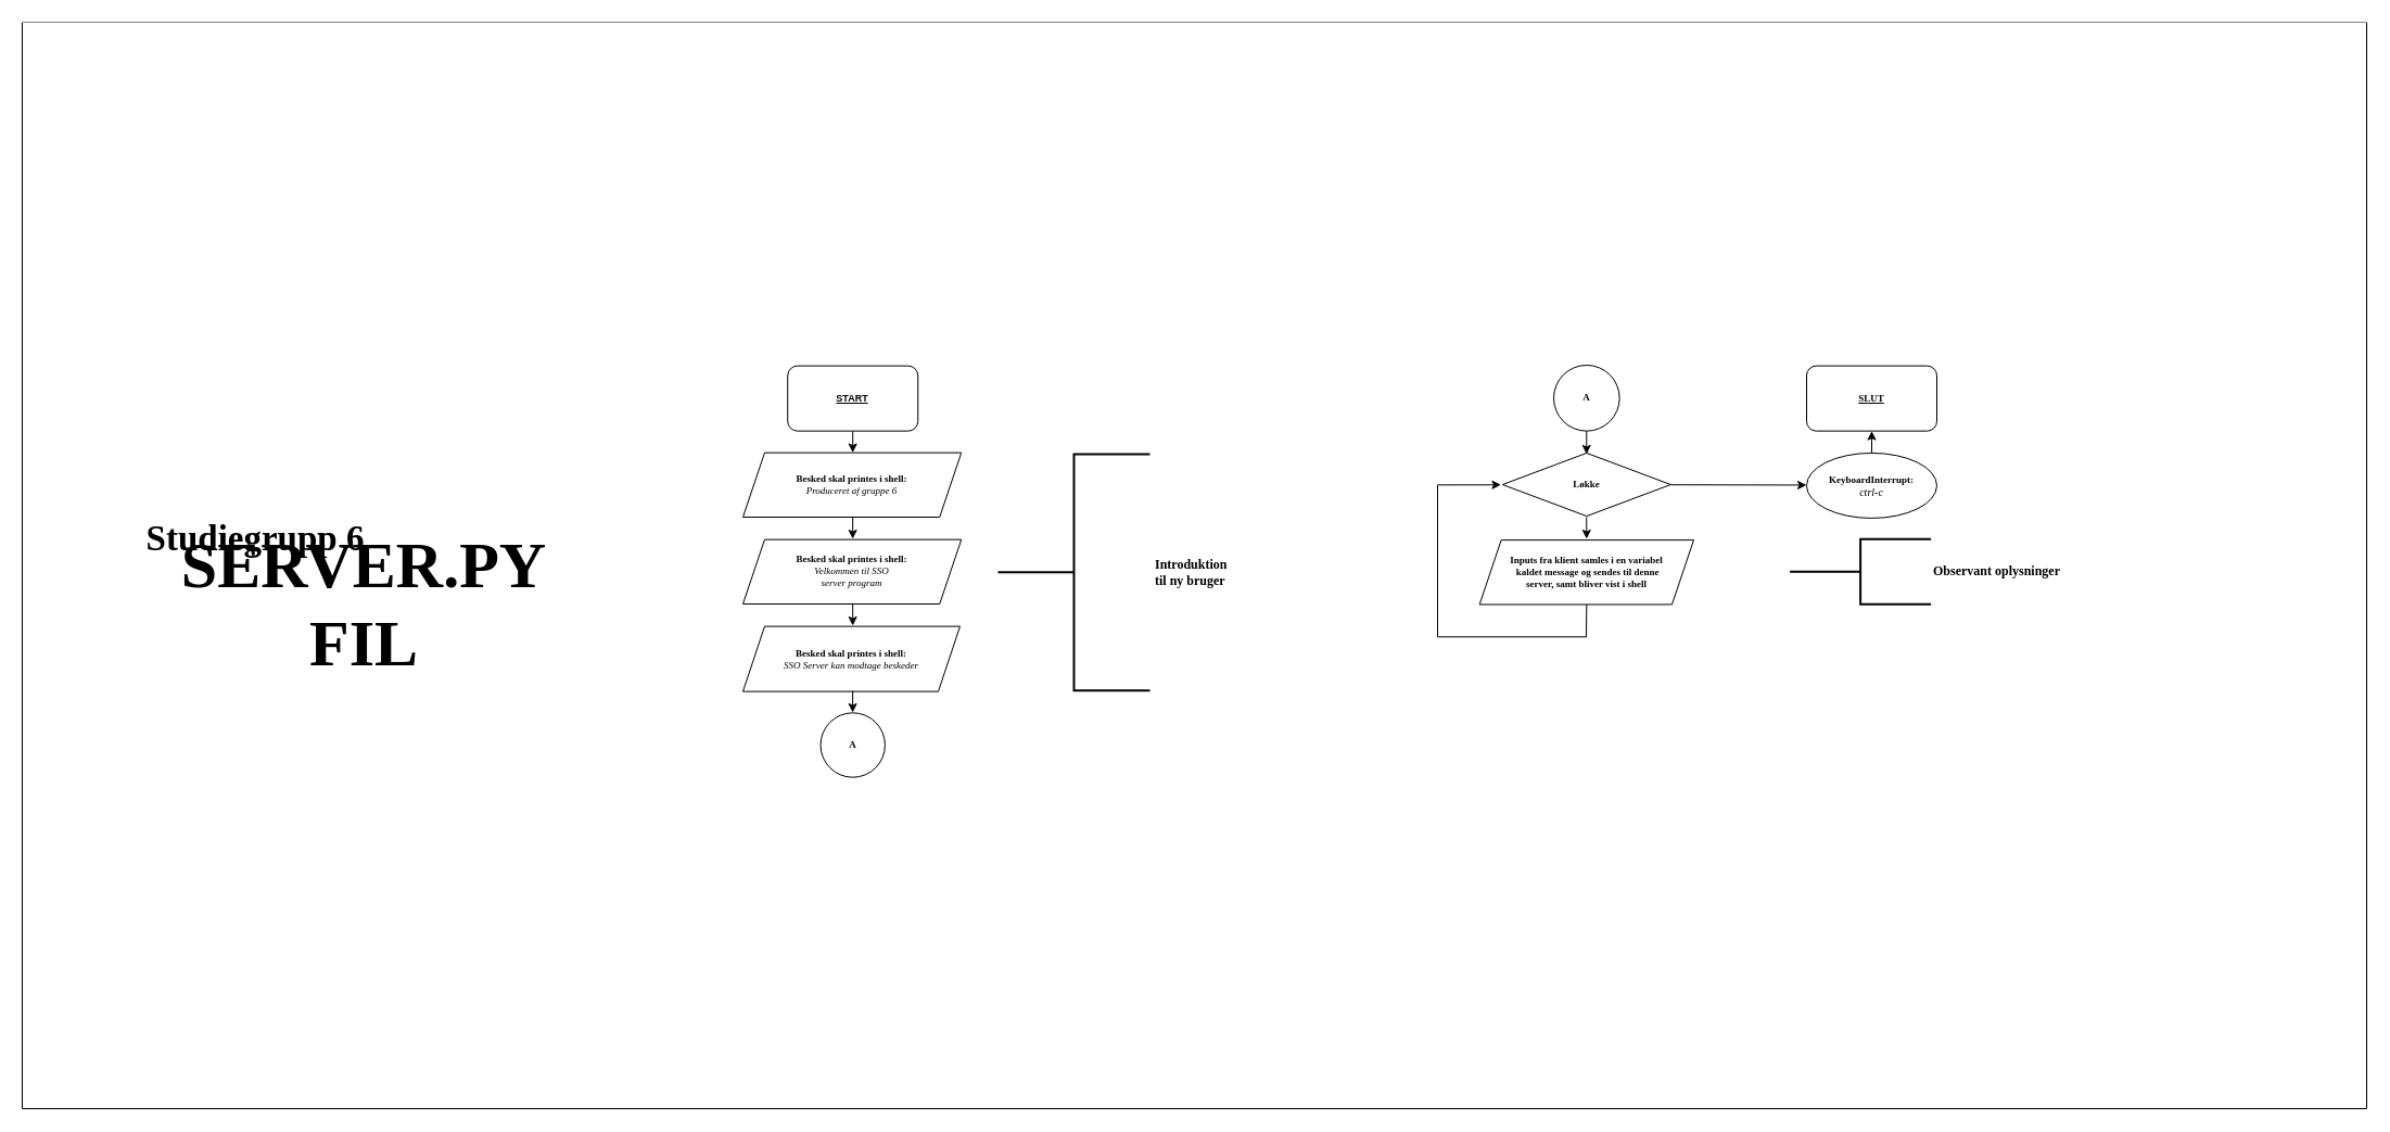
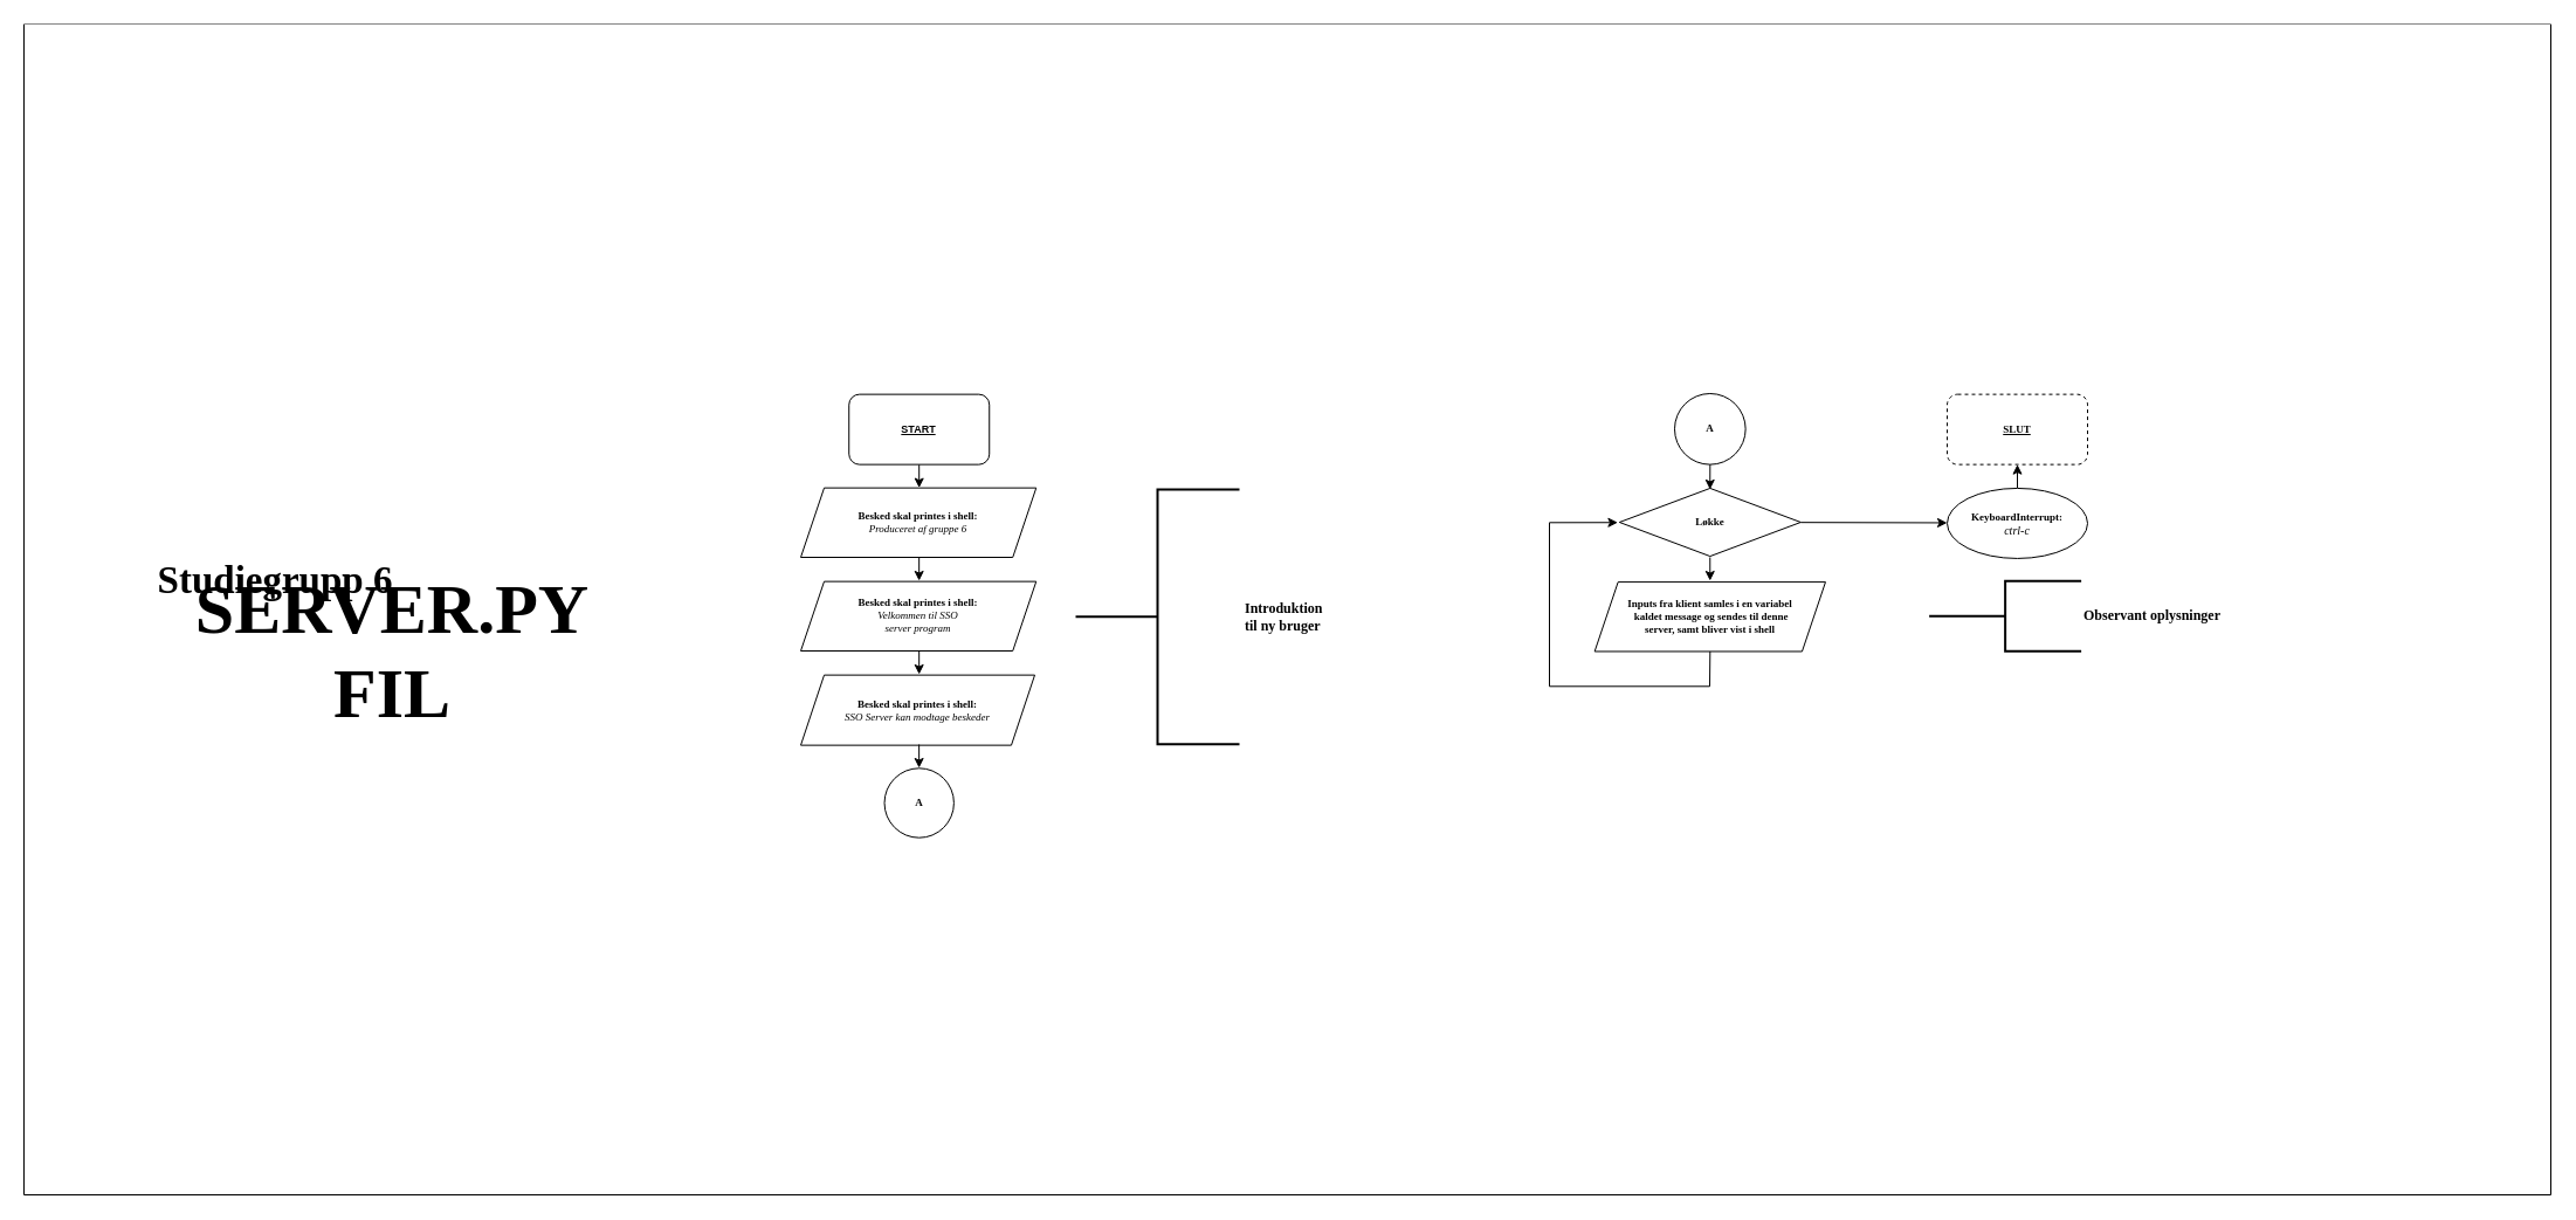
- <mxCell id="14" value="SLUT" style="rounded=1;whiteSpace=wrap;html=1;fontFamily=Avenir Next;fontStyle=5;fontSize=9;" parent="2" vertex="1"><mxGeometry x="1644" y="316.26" width="120" height="60" as="geometry" /></mxCell>
+ <mxCell id="14" value="SLUT" style="rounded=1;whiteSpace=wrap;html=1;fontFamily=Avenir Next;fontStyle=5;fontSize=9;dashed=1;" parent="2" vertex="1"><mxGeometry x="1644" y="316.26" width="120" height="60" as="geometry" /></mxCell>
